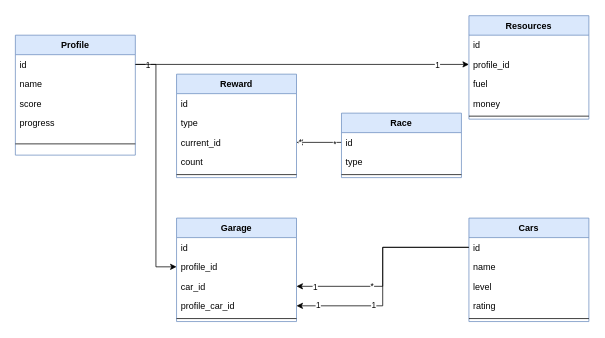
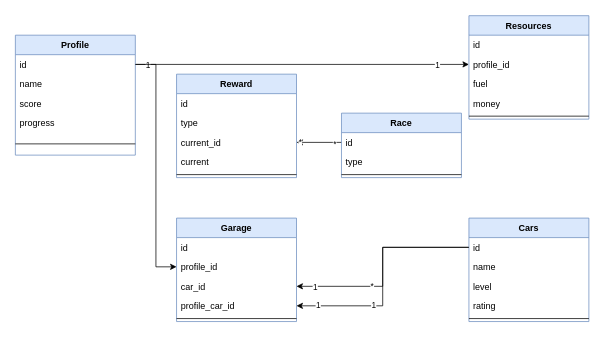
- <mxCell id="31" value="count" style="text;strokeColor=none;fillColor=none;align=left;verticalAlign=top;spacingLeft=4;spacingRight=4;overflow=hidden;rotatable=0;points=[[0,0.5],[1,0.5]];portConstraint=eastwest;" vertex="1" parent="27"><mxGeometry y="104" width="160" height="26" as="geometry" /></mxCell>
+ <mxCell id="31" value="current" style="text;strokeColor=none;fillColor=none;align=left;verticalAlign=top;spacingLeft=4;spacingRight=4;overflow=hidden;rotatable=0;points=[[0,0.5],[1,0.5]];portConstraint=eastwest;" vertex="1" parent="27"><mxGeometry y="104" width="160" height="26" as="geometry" /></mxCell>
